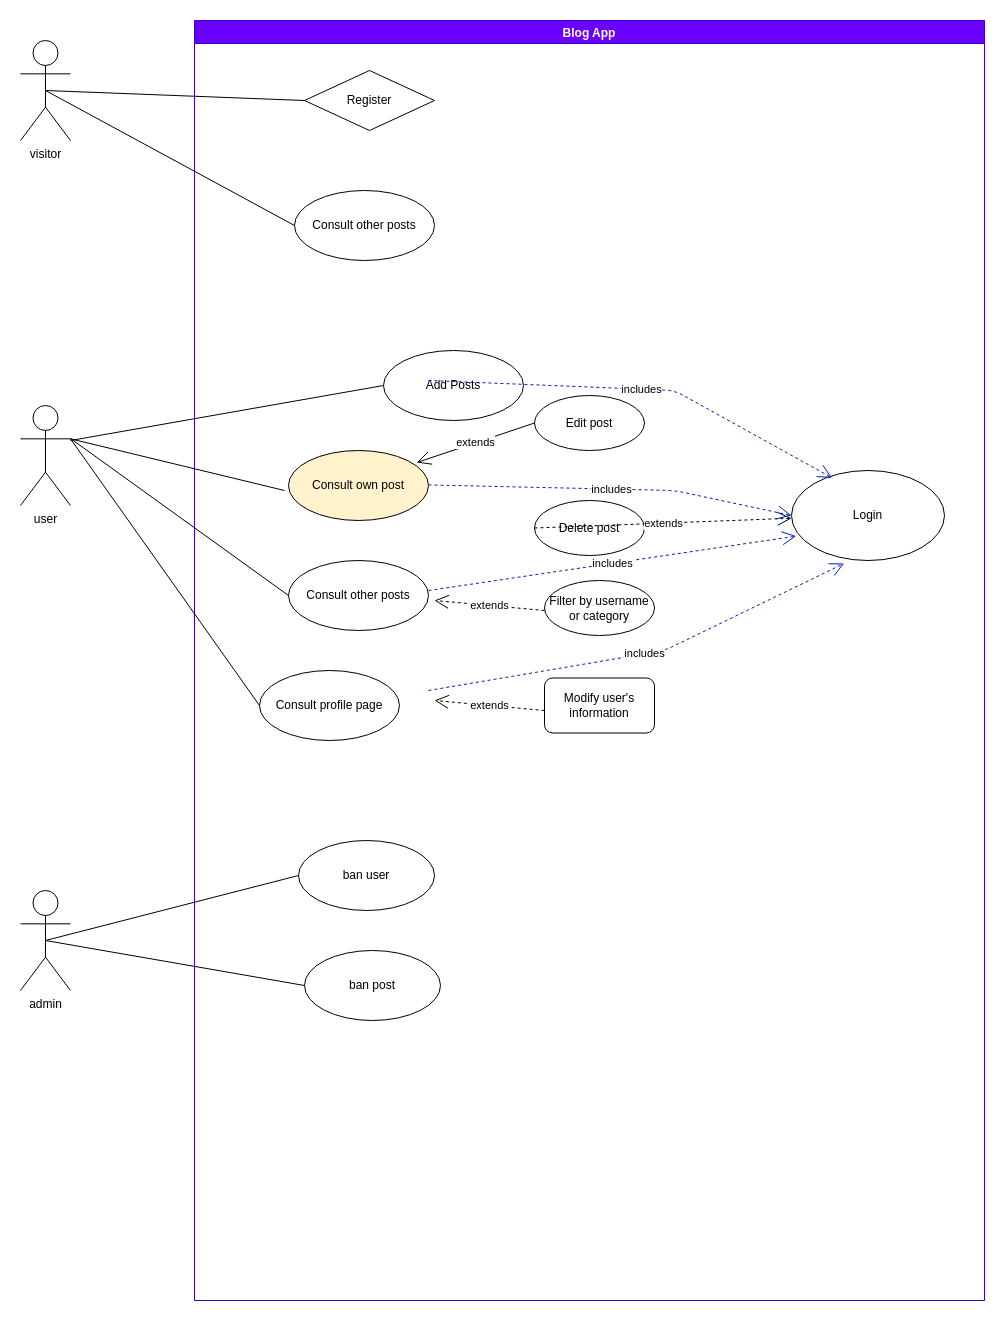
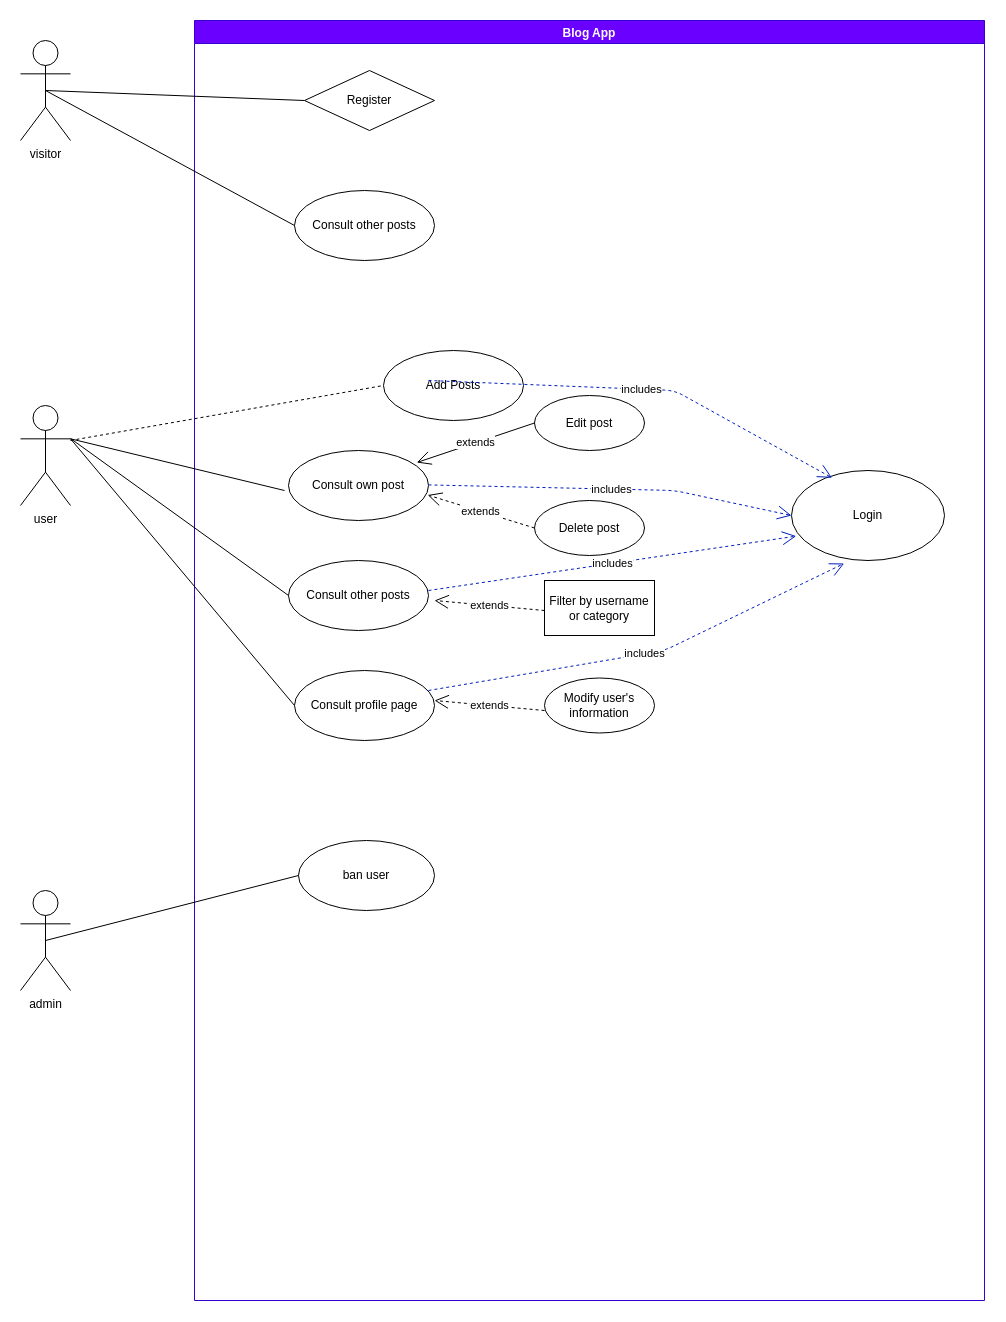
- <mxCell id="29" value="" style="endArrow=none;html=1;entryX=0;entryY=0.5;entryDx=0;entryDy=0;" edge="1" parent="1" source="26" target="5"><mxGeometry width="50" height="50" relative="1" as="geometry"><mxPoint x="134" y="380" as="sourcePoint" /><mxPoint x="184" y="330" as="targetPoint" /><Array as="points"><mxPoint x="70" y="440" /></Array></mxGeometry></mxCell>
+ <mxCell id="29" value="" style="endArrow=none;html=1;entryX=0;entryY=0.5;entryDx=0;entryDy=0;dashed=1;" edge="1" parent="1" source="26" target="5"><mxGeometry width="50" height="50" relative="1" as="geometry"><mxPoint x="134" y="380" as="sourcePoint" /><mxPoint x="184" y="330" as="targetPoint" /><Array as="points"><mxPoint x="70" y="440" /></Array></mxGeometry></mxCell>
- <mxCell id="8" value="Consult own post" style="ellipse;whiteSpace=wrap;html=1;fillColor=#fff2cc;" vertex="1" parent="2"><mxGeometry x="94" y="430" width="140" height="70" as="geometry" /></mxCell>
+ <mxCell id="8" value="Consult own post" style="ellipse;whiteSpace=wrap;html=1;" vertex="1" parent="2"><mxGeometry x="94" y="430" width="140" height="70" as="geometry" /></mxCell>
- <mxCell id="13" value="extends" style="endArrow=open;endSize=12;dashed=1;html=1;exitX=0;exitY=0.5;exitDx=0;exitDy=0;" edge="1" parent="2" source="11" target="18"><mxGeometry width="160" relative="1" as="geometry"><mxPoint x="281.76" y="475" as="sourcePoint" /><mxPoint x="224" y="514.54" as="targetPoint" /></mxGeometry></mxCell>
+ <mxCell id="13" value="extends" style="endArrow=open;endSize=12;dashed=1;html=1;entryX=0.994;entryY=0.636;entryDx=0;entryDy=0;entryPerimeter=0;exitX=0;exitY=0.5;exitDx=0;exitDy=0;" edge="1" parent="2" source="11" target="8"><mxGeometry width="160" relative="1" as="geometry"><mxPoint x="281.76" y="475" as="sourcePoint" /><mxPoint x="224" y="514.54" as="targetPoint" /></mxGeometry></mxCell>
- <mxCell id="14" value="Filter by username or category" style="ellipse;whiteSpace=wrap;html=1;" vertex="1" parent="2"><mxGeometry x="350" y="560" width="110" height="55" as="geometry" /></mxCell>
+ <mxCell id="14" value="Filter by username or category" style="whiteSpace=wrap;html=1;rounded=0;" vertex="1" parent="2"><mxGeometry x="350" y="560" width="110" height="55" as="geometry" /></mxCell>
- <mxCell id="6" value="Consult profile page" style="ellipse;whiteSpace=wrap;html=1;" vertex="1" parent="2"><mxGeometry x="65" y="650" width="140" height="70" as="geometry" /></mxCell>
+ <mxCell id="6" value="Consult profile page" style="ellipse;whiteSpace=wrap;html=1;" vertex="1" parent="2"><mxGeometry x="100" y="650" width="140" height="70" as="geometry" /></mxCell>
- <mxCell id="16" value="Modify user's information" style="whiteSpace=wrap;html=1;rounded=1;" vertex="1" parent="2"><mxGeometry x="350" y="657.5" width="110" height="55" as="geometry" /></mxCell>
+ <mxCell id="16" value="Modify user's information" style="ellipse;whiteSpace=wrap;html=1;" vertex="1" parent="2"><mxGeometry x="350" y="657.5" width="110" height="55" as="geometry" /></mxCell>
- <mxCell id="34" value="" style="endArrow=none;html=1;entryX=0;entryY=0.5;entryDx=0;entryDy=0;exitX=0.5;exitY=0.5;exitDx=0;exitDy=0;exitPerimeter=0;" edge="1" parent="1" source="32" target="24"><mxGeometry width="50" height="50" relative="1" as="geometry"><mxPoint x="55" y="950" as="sourcePoint" /><mxPoint x="308" y="885" as="targetPoint" /></mxGeometry></mxCell>
- <mxCell id="24" value="ban post" style="ellipse;whiteSpace=wrap;html=1;" vertex="1" parent="2"><mxGeometry x="110" y="930" width="136" height="70" as="geometry" /></mxCell>
